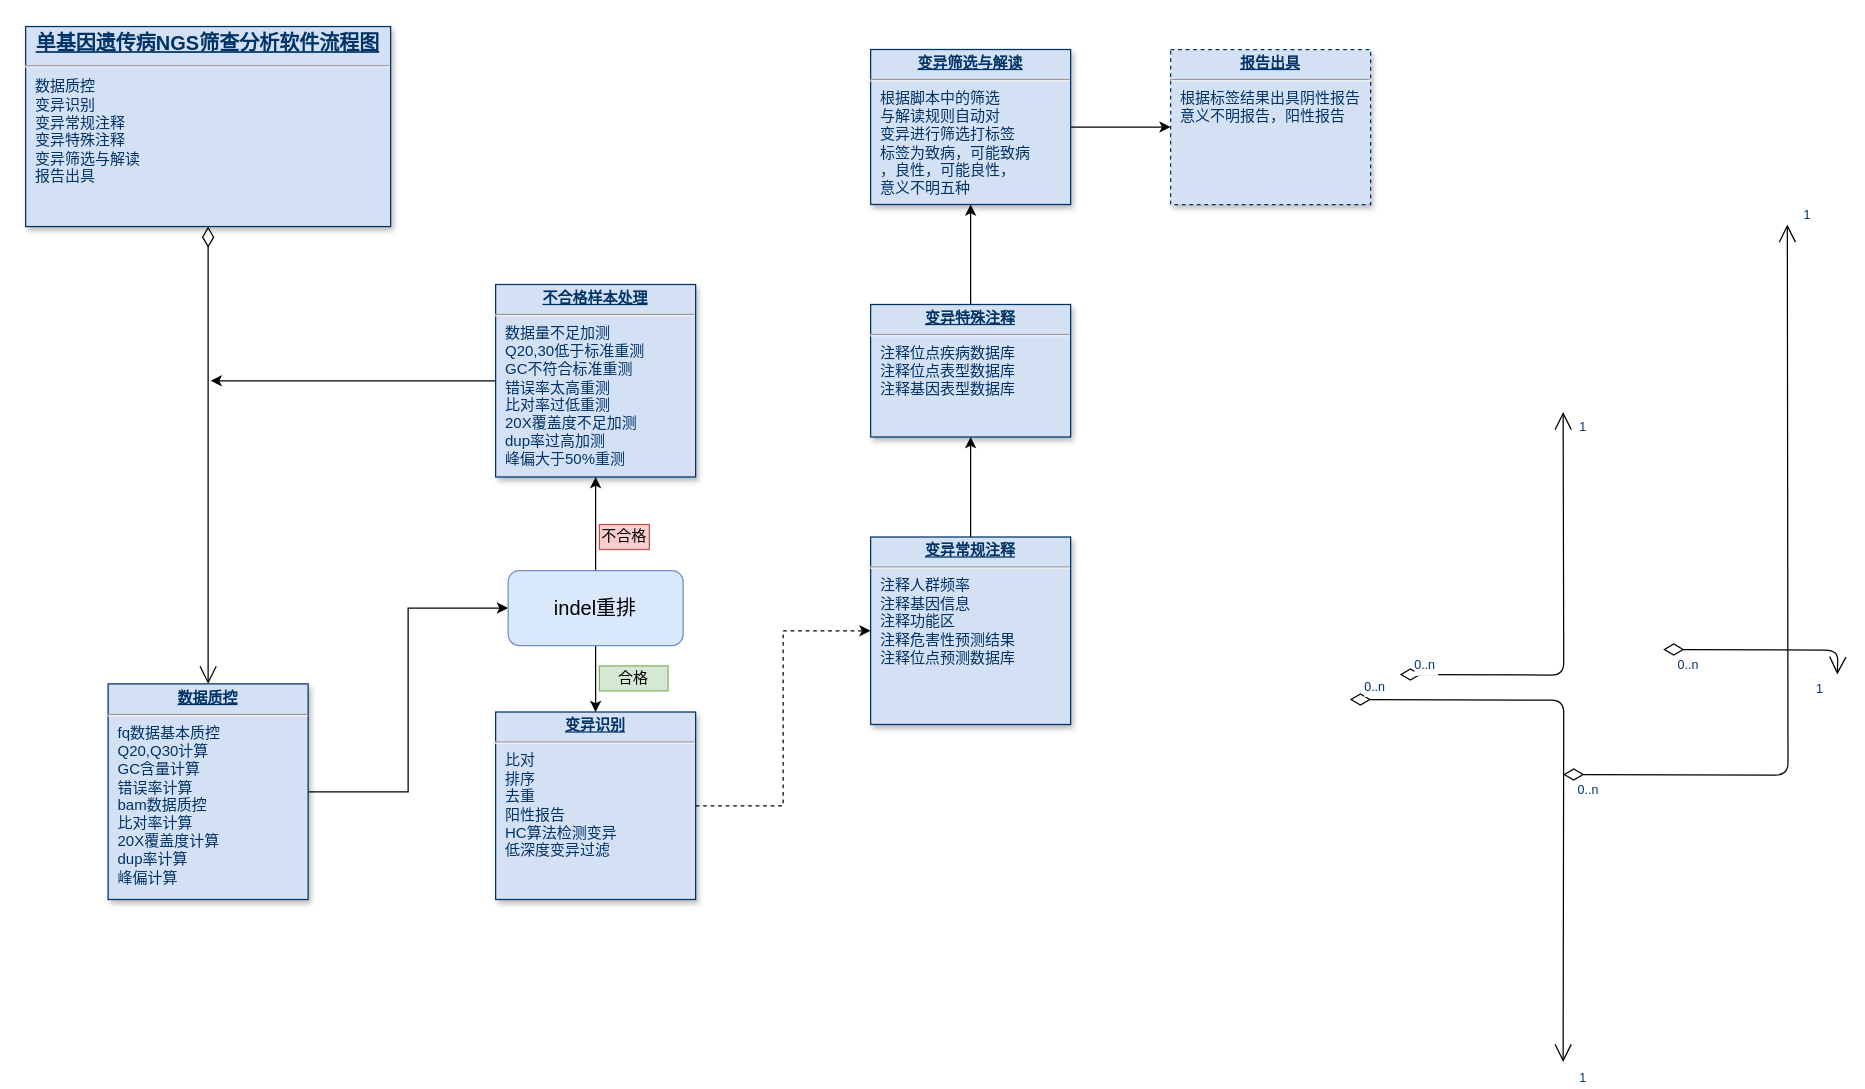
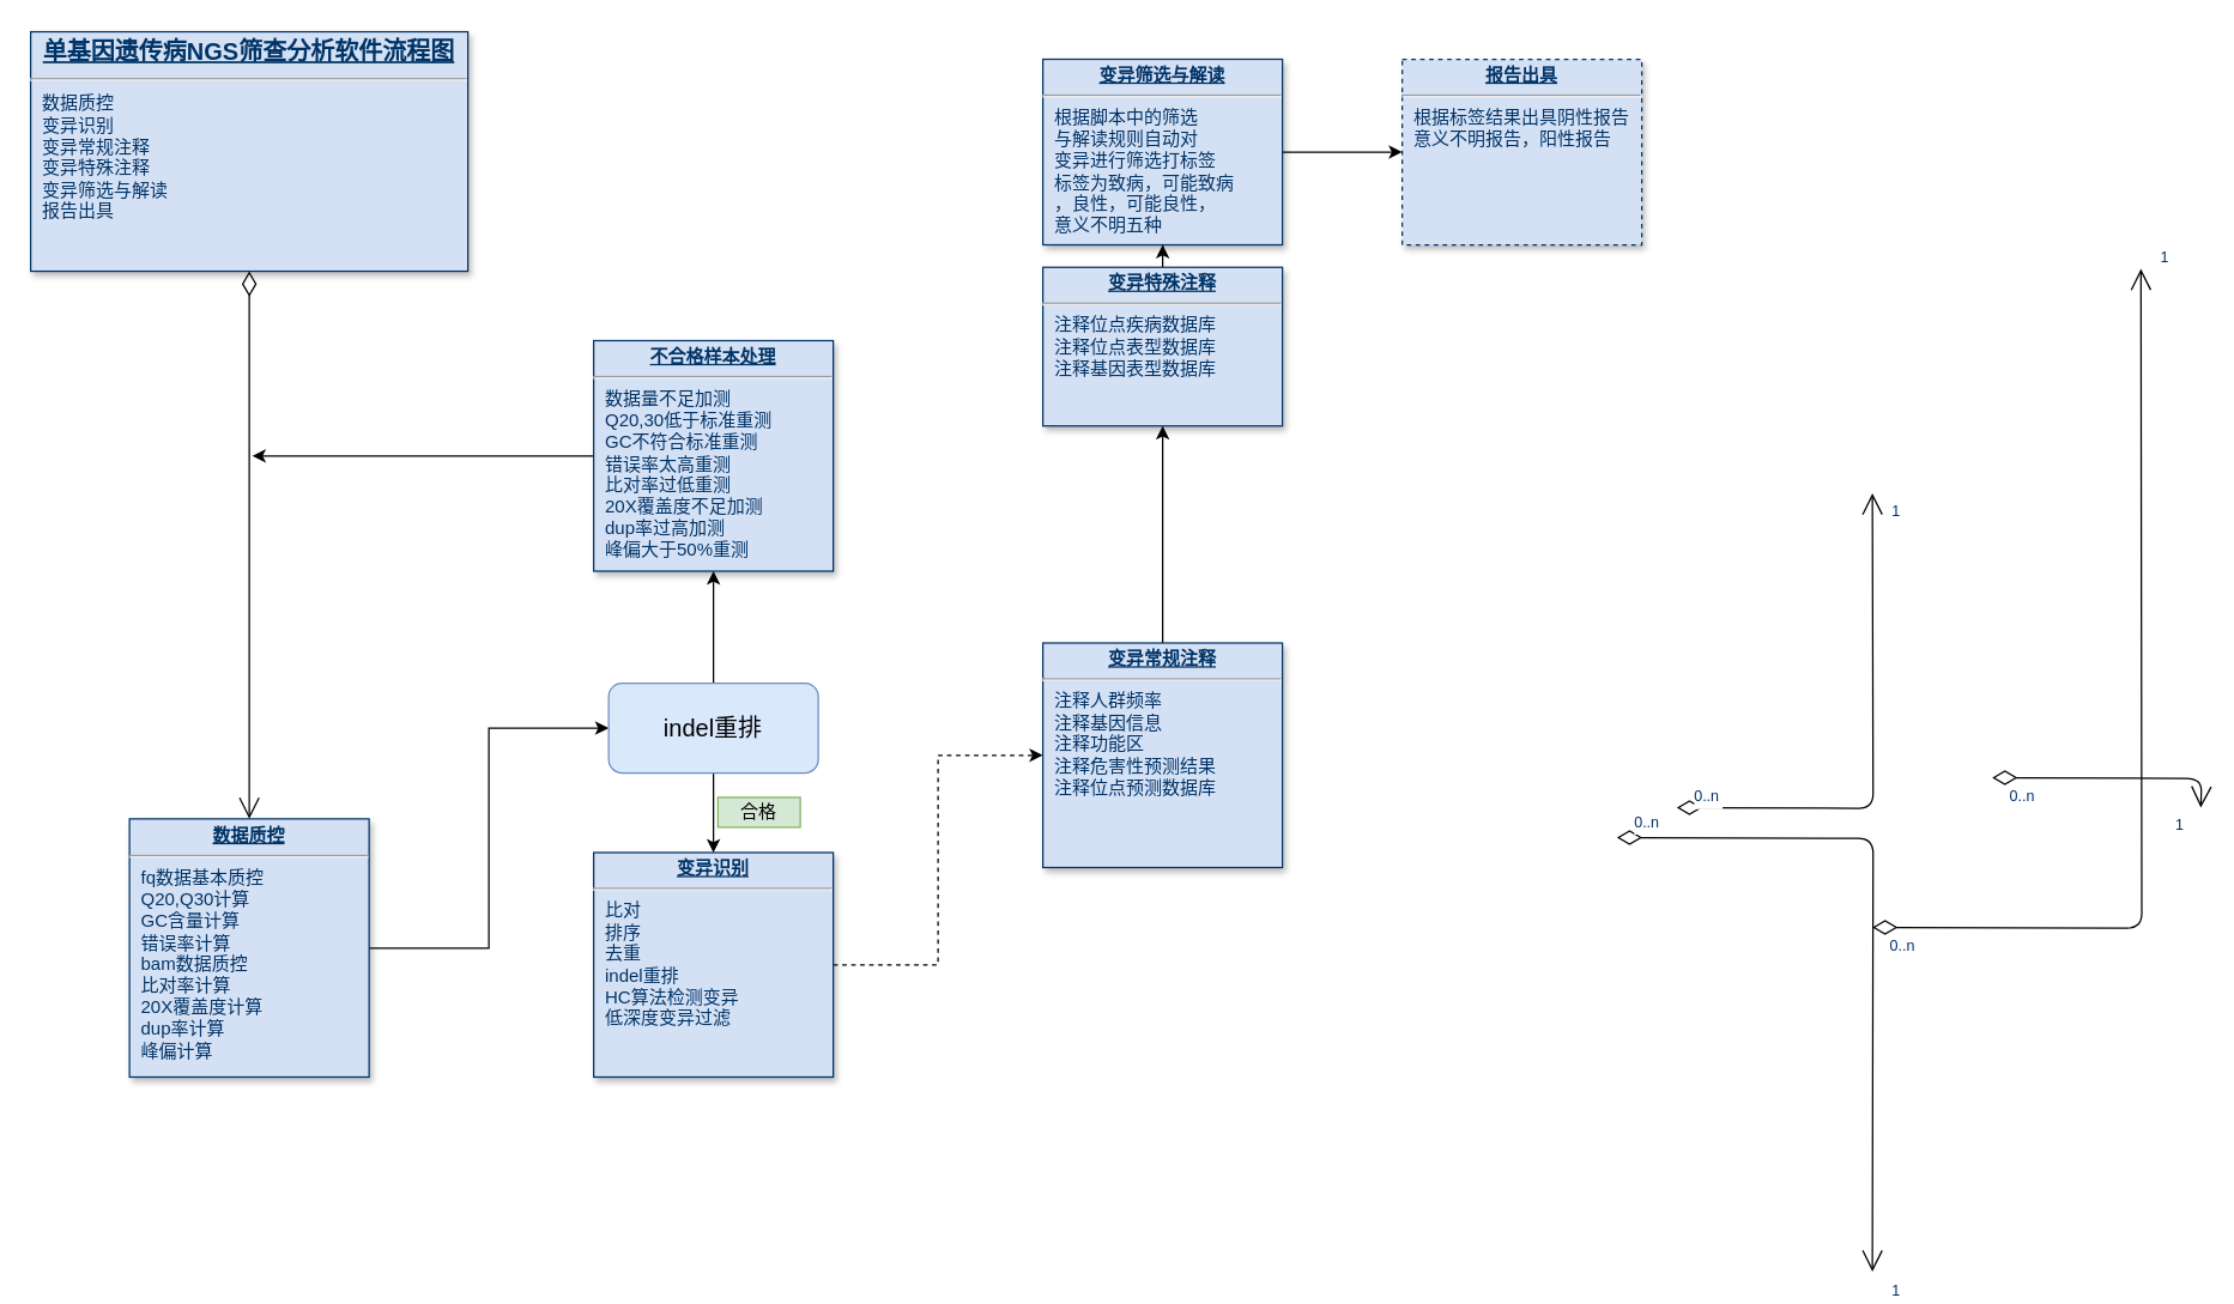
- <mxCell id="11" value="&lt;p style=&quot;margin: 0px ; margin-top: 4px ; text-align: center ; text-decoration: underline&quot;&gt;&lt;strong&gt;变异特殊注释&lt;/strong&gt;&lt;/p&gt;&lt;hr&gt;&lt;p style=&quot;margin: 0px ; margin-left: 8px&quot;&gt;注释位点疾病数据库&lt;/p&gt;&lt;p style=&quot;margin: 0px ; margin-left: 8px&quot;&gt;注释位点表型数据库&lt;/p&gt;&lt;p style=&quot;margin: 0px ; margin-left: 8px&quot;&gt;注释基因表型数据库&lt;/p&gt;&lt;p style=&quot;margin: 0px ; margin-left: 8px&quot;&gt;&lt;br&gt;&lt;/p&gt;" style="verticalAlign=top;align=left;overflow=fill;fontSize=12;fontFamily=Helvetica;html=1;strokeColor=#003366;shadow=1;fillColor=#D4E1F5;fontColor=#003366" vertex="1" parent="1"><mxGeometry x="696" y="243" width="160" height="106" as="geometry" /></mxCell>
+ <mxCell id="11" value="&lt;p style=&quot;margin: 0px ; margin-top: 4px ; text-align: center ; text-decoration: underline&quot;&gt;&lt;strong&gt;变异特殊注释&lt;/strong&gt;&lt;/p&gt;&lt;hr&gt;&lt;p style=&quot;margin: 0px ; margin-left: 8px&quot;&gt;注释位点疾病数据库&lt;/p&gt;&lt;p style=&quot;margin: 0px ; margin-left: 8px&quot;&gt;注释位点表型数据库&lt;/p&gt;&lt;p style=&quot;margin: 0px ; margin-left: 8px&quot;&gt;注释基因表型数据库&lt;/p&gt;&lt;p style=&quot;margin: 0px ; margin-left: 8px&quot;&gt;&lt;br&gt;&lt;/p&gt;" style="verticalAlign=top;align=left;overflow=fill;fontSize=12;fontFamily=Helvetica;html=1;strokeColor=#003366;shadow=1;fillColor=#D4E1F5;fontColor=#003366" vertex="1" parent="1"><mxGeometry x="696" y="178" width="160" height="106" as="geometry" /></mxCell>
- <mxCell id="32" value="不合格" style="text;html=1;strokeColor=#b85450;fillColor=#f8cecc;align=center;verticalAlign=middle;whiteSpace=wrap;rounded=0;" vertex="1" parent="1"><mxGeometry x="479" y="419" width="40" height="20" as="geometry" /></mxCell>
- <mxCell id="7" value="&lt;p style=&quot;margin: 0px ; margin-top: 4px ; text-align: center ; text-decoration: underline&quot;&gt;&lt;strong&gt;变异识别&lt;/strong&gt;&lt;/p&gt;&lt;hr&gt;&lt;p style=&quot;margin: 0px ; margin-left: 8px&quot;&gt;比对&lt;/p&gt;&lt;p style=&quot;margin: 0px ; margin-left: 8px&quot;&gt;排序&lt;/p&gt;&lt;p style=&quot;margin: 0px ; margin-left: 8px&quot;&gt;去重&lt;/p&gt;&lt;p style=&quot;margin: 0px ; margin-left: 8px&quot;&gt;阳性报告&lt;/p&gt;&lt;p style=&quot;margin: 0px ; margin-left: 8px&quot;&gt;HC算法检测变异&lt;/p&gt;&lt;p style=&quot;margin: 0px ; margin-left: 8px&quot;&gt;低深度变异过滤&lt;/p&gt;&lt;p style=&quot;margin: 0px ; margin-left: 8px&quot;&gt;&lt;br&gt;&lt;/p&gt;" style="verticalAlign=top;align=left;overflow=fill;fontSize=12;fontFamily=Helvetica;html=1;strokeColor=#003366;shadow=1;fillColor=#D4E1F5;fontColor=#003366" parent="1" vertex="1"><mxGeometry x="396" y="569" width="160" height="150" as="geometry" /></mxCell>
+ <mxCell id="7" value="&lt;p style=&quot;margin: 0px ; margin-top: 4px ; text-align: center ; text-decoration: underline&quot;&gt;&lt;strong&gt;变异识别&lt;/strong&gt;&lt;/p&gt;&lt;hr&gt;&lt;p style=&quot;margin: 0px ; margin-left: 8px&quot;&gt;比对&lt;/p&gt;&lt;p style=&quot;margin: 0px ; margin-left: 8px&quot;&gt;排序&lt;/p&gt;&lt;p style=&quot;margin: 0px ; margin-left: 8px&quot;&gt;去重&lt;/p&gt;&lt;p style=&quot;margin: 0px ; margin-left: 8px&quot;&gt;indel重排&lt;/p&gt;&lt;p style=&quot;margin: 0px ; margin-left: 8px&quot;&gt;HC算法检测变异&lt;/p&gt;&lt;p style=&quot;margin: 0px ; margin-left: 8px&quot;&gt;低深度变异过滤&lt;/p&gt;&lt;p style=&quot;margin: 0px ; margin-left: 8px&quot;&gt;&lt;br&gt;&lt;/p&gt;" style="verticalAlign=top;align=left;overflow=fill;fontSize=12;fontFamily=Helvetica;html=1;strokeColor=#003366;shadow=1;fillColor=#D4E1F5;fontColor=#003366" parent="1" vertex="1"><mxGeometry x="396" y="569" width="160" height="150" as="geometry" /></mxCell>
